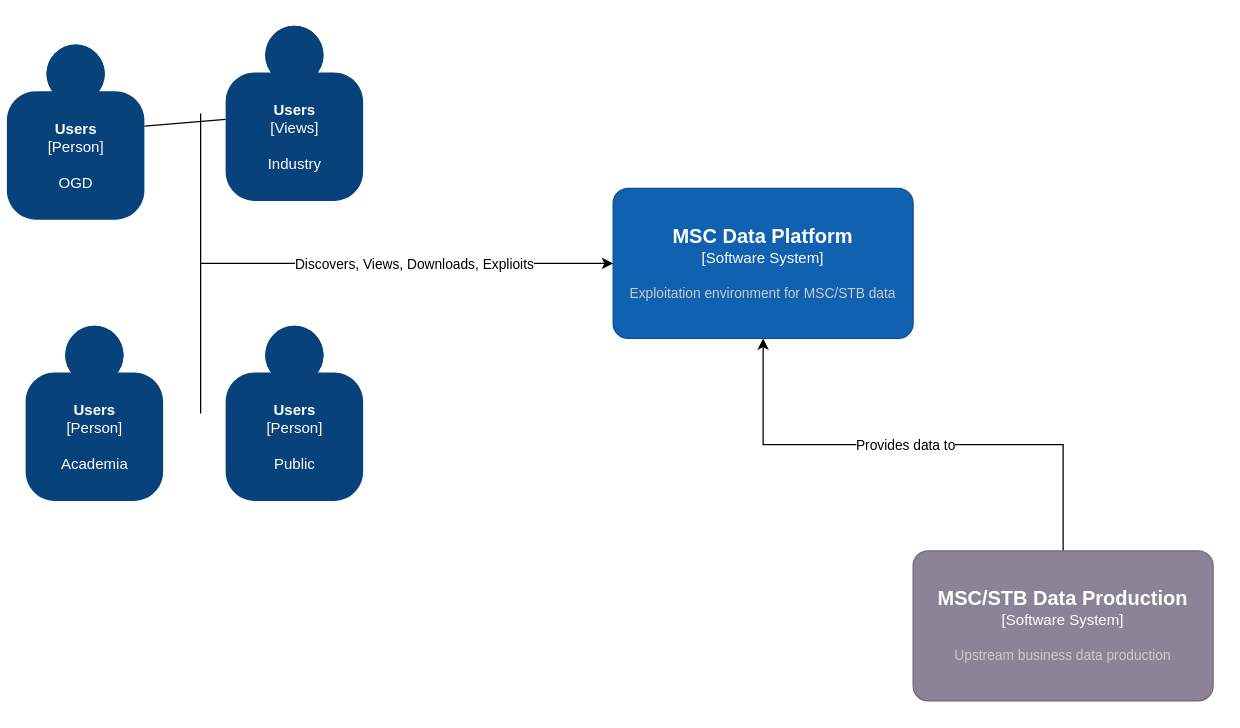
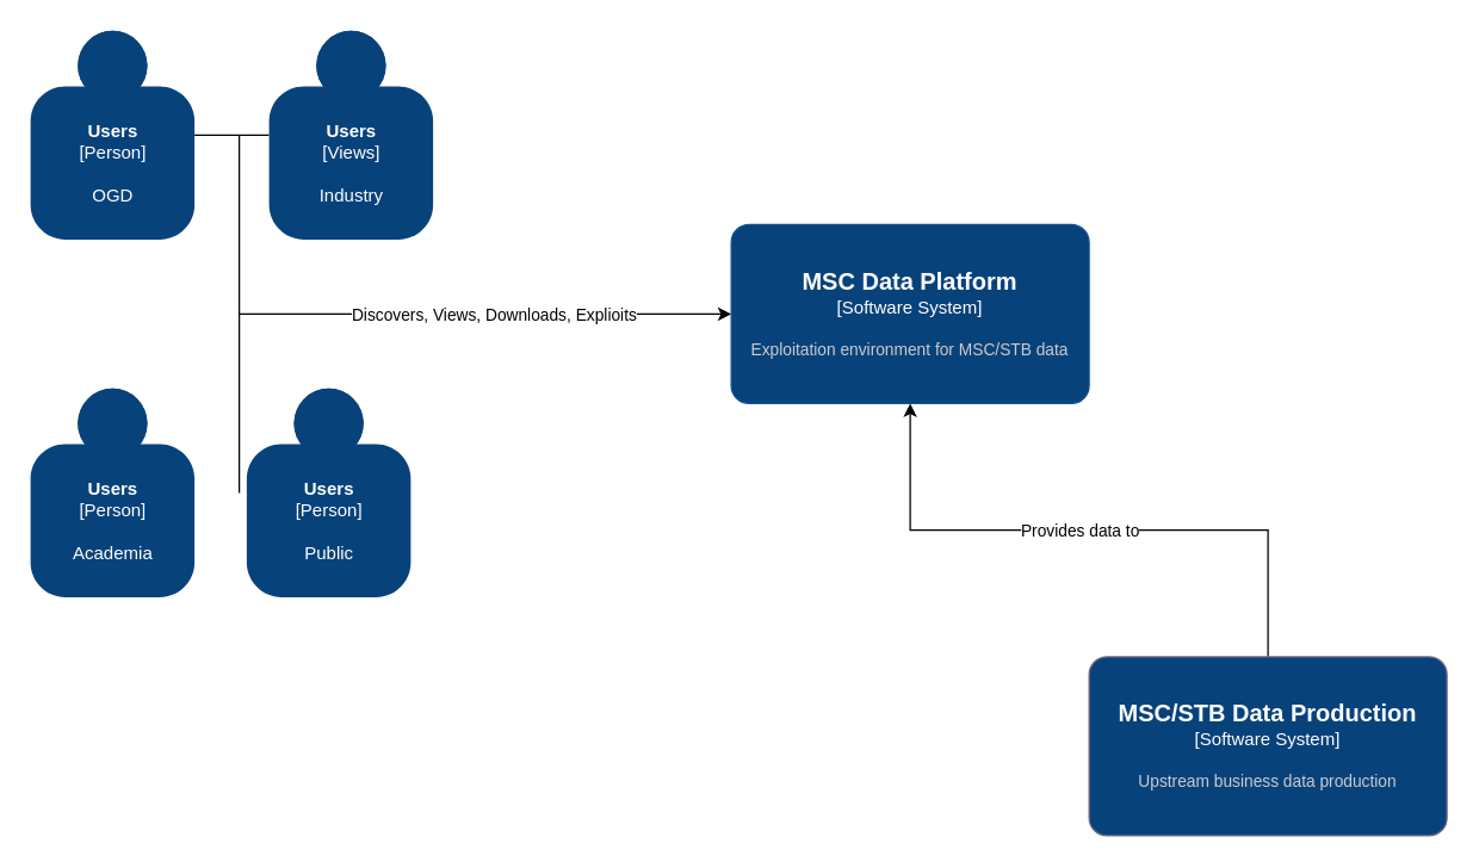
- <mxCell id="7" value="&lt;b&gt;Users&lt;/b&gt;&lt;div&gt;[Person]&lt;/div&gt;&lt;br&gt;&lt;div&gt;OGD&lt;/div&gt;" style="html=1;dashed=0;whitespace=wrap;fillColor=#08427b;strokeColor=none;fontColor=#ffffff;shape=mxgraph.c4.person;align=center;metaEdit=1;points=[[0.5,0,0],[1,0.5,0],[1,0.75,0],[0.75,1,0],[0.5,1,0],[0.25,1,0],[0,0.75,0],[0,0.5,0]];metaData={&quot;c4Type&quot;:{&quot;editable&quot;:false}};" vertex="1" parent="1"><mxGeometry x="5" y="35" width="110.0" height="140" as="geometry" /></mxCell>
+ <mxCell id="7" value="&lt;b&gt;Users&lt;/b&gt;&lt;div&gt;[Person]&lt;/div&gt;&lt;br&gt;&lt;div&gt;OGD&lt;/div&gt;" style="html=1;dashed=0;whitespace=wrap;fillColor=#08427b;strokeColor=none;fontColor=#ffffff;shape=mxgraph.c4.person;align=center;metaEdit=1;points=[[0.5,0,0],[1,0.5,0],[1,0.75,0],[0.75,1,0],[0.5,1,0],[0.25,1,0],[0,0.75,0],[0,0.5,0]];metaData={&quot;c4Type&quot;:{&quot;editable&quot;:false}};" vertex="1" parent="1"><mxGeometry x="20" y="20" width="110.0" height="140" as="geometry" /></mxCell>
- <mxCell id="2" value="&lt;font style=&quot;font-size: 16px&quot;&gt;&lt;b&gt;MSC Data Platform&lt;/b&gt;&lt;/font&gt;&lt;div&gt;[Software System]&lt;/div&gt;&lt;br&gt;&lt;div&gt;&lt;font style=&quot;font-size: 11px&quot;&gt;&lt;font color=&quot;#cccccc&quot;&gt;Exploitation environment for MSC/STB data&lt;/font&gt;&lt;/div&gt;" style="rounded=1;whiteSpace=wrap;html=1;labelBackgroundColor=none;fillColor=#1061B0;fontColor=#ffffff;align=center;arcSize=10;strokeColor=#0D5091;metaEdit=1;resizable=0;points=[[0.25,0,0],[0.5,0,0],[0.75,0,0],[1,0.25,0],[1,0.5,0],[1,0.75,0],[0.75,1,0],[0.5,1,0],[0.25,1,0],[0,0.75,0],[0,0.5,0],[0,0.25,0]];" vertex="1" parent="1"><mxGeometry x="490" y="150" width="240" height="120" as="geometry" /></mxCell>
+ <mxCell id="2" value="&lt;font style=&quot;font-size: 16px&quot;&gt;&lt;b&gt;MSC Data Platform&lt;/b&gt;&lt;/font&gt;&lt;div&gt;[Software System]&lt;/div&gt;&lt;br&gt;&lt;div&gt;&lt;font style=&quot;font-size: 11px&quot;&gt;&lt;font color=&quot;#cccccc&quot;&gt;Exploitation environment for MSC/STB data&lt;/font&gt;&lt;/div&gt;" style="rounded=1;whiteSpace=wrap;html=1;labelBackgroundColor=none;fillColor=#08427b;fontColor=#ffffff;align=center;arcSize=10;strokeColor=#0D5091;metaEdit=1;resizable=0;points=[[0.25,0,0],[0.5,0,0],[0.75,0,0],[1,0.25,0],[1,0.5,0],[1,0.75,0],[0.75,1,0],[0.5,1,0],[0.25,1,0],[0,0.75,0],[0,0.5,0],[0,0.25,0]];" vertex="1" parent="1"><mxGeometry x="490" y="150" width="240" height="120" as="geometry" /></mxCell>
- <mxCell id="9" value="&lt;b&gt;Users&lt;/b&gt;&lt;div&gt;[Person]&lt;/div&gt;&lt;br&gt;&lt;div&gt;Public&lt;/div&gt;" style="html=1;dashed=0;whitespace=wrap;fillColor=#08427b;strokeColor=none;fontColor=#ffffff;shape=mxgraph.c4.person;align=center;metaEdit=1;points=[[0.5,0,0],[1,0.5,0],[1,0.75,0],[0.75,1,0],[0.5,1,0],[0.25,1,0],[0,0.75,0],[0,0.5,0]];metaData={&quot;c4Type&quot;:{&quot;editable&quot;:false}};" vertex="1" parent="1"><mxGeometry x="180" y="260" width="110.0" height="140" as="geometry" /></mxCell>
+ <mxCell id="9" value="&lt;b&gt;Users&lt;/b&gt;&lt;div&gt;[Person]&lt;/div&gt;&lt;br&gt;&lt;div&gt;Public&lt;/div&gt;" style="html=1;dashed=0;whitespace=wrap;fillColor=#08427b;strokeColor=none;fontColor=#ffffff;shape=mxgraph.c4.person;align=center;metaEdit=1;points=[[0.5,0,0],[1,0.5,0],[1,0.75,0],[0.75,1,0],[0.5,1,0],[0.25,1,0],[0,0.75,0],[0,0.5,0]];metaData={&quot;c4Type&quot;:{&quot;editable&quot;:false}};" vertex="1" parent="1"><mxGeometry x="165" y="260" width="110.0" height="140" as="geometry" /></mxCell>
- <mxCell id="5" value="&lt;font style=&quot;font-size: 16px&quot;&gt;&lt;b&gt;MSC/STB Data Production&lt;/b&gt;&lt;/font&gt;&lt;div&gt;[Software System]&lt;/div&gt;&lt;br&gt;&lt;div&gt;&lt;font style=&quot;font-size: 11px&quot;&gt;&lt;font color=&quot;#cccccc&quot;&gt;Upstream business data production&lt;/font&gt;&lt;/div&gt;" style="rounded=1;whiteSpace=wrap;html=1;labelBackgroundColor=none;fillColor=#8C8496;fontColor=#ffffff;align=center;arcSize=10;strokeColor=#736782;metaEdit=1;resizable=0;points=[[0.25,0,0],[0.5,0,0],[0.75,0,0],[1,0.25,0],[1,0.5,0],[1,0.75,0],[0.75,1,0],[0.5,1,0],[0.25,1,0],[0,0.75,0],[0,0.5,0],[0,0.25,0]];" vertex="1" parent="1"><mxGeometry x="730" y="440" width="240" height="120" as="geometry" /></mxCell>
+ <mxCell id="5" value="&lt;font style=&quot;font-size: 16px&quot;&gt;&lt;b&gt;MSC/STB Data Production&lt;/b&gt;&lt;/font&gt;&lt;div&gt;[Software System]&lt;/div&gt;&lt;br&gt;&lt;div&gt;&lt;font style=&quot;font-size: 11px&quot;&gt;&lt;font color=&quot;#cccccc&quot;&gt;Upstream business data production&lt;/font&gt;&lt;/div&gt;" style="rounded=1;whiteSpace=wrap;html=1;labelBackgroundColor=none;fillColor=#08427b;fontColor=#ffffff;align=center;arcSize=10;strokeColor=#736782;metaEdit=1;resizable=0;points=[[0.25,0,0],[0.5,0,0],[0.75,0,0],[1,0.25,0],[1,0.5,0],[1,0.75,0],[0.75,1,0],[0.5,1,0],[0.25,1,0],[0,0.75,0],[0,0.5,0],[0,0.25,0]];" vertex="1" parent="1"><mxGeometry x="730" y="440" width="240" height="120" as="geometry" /></mxCell>
